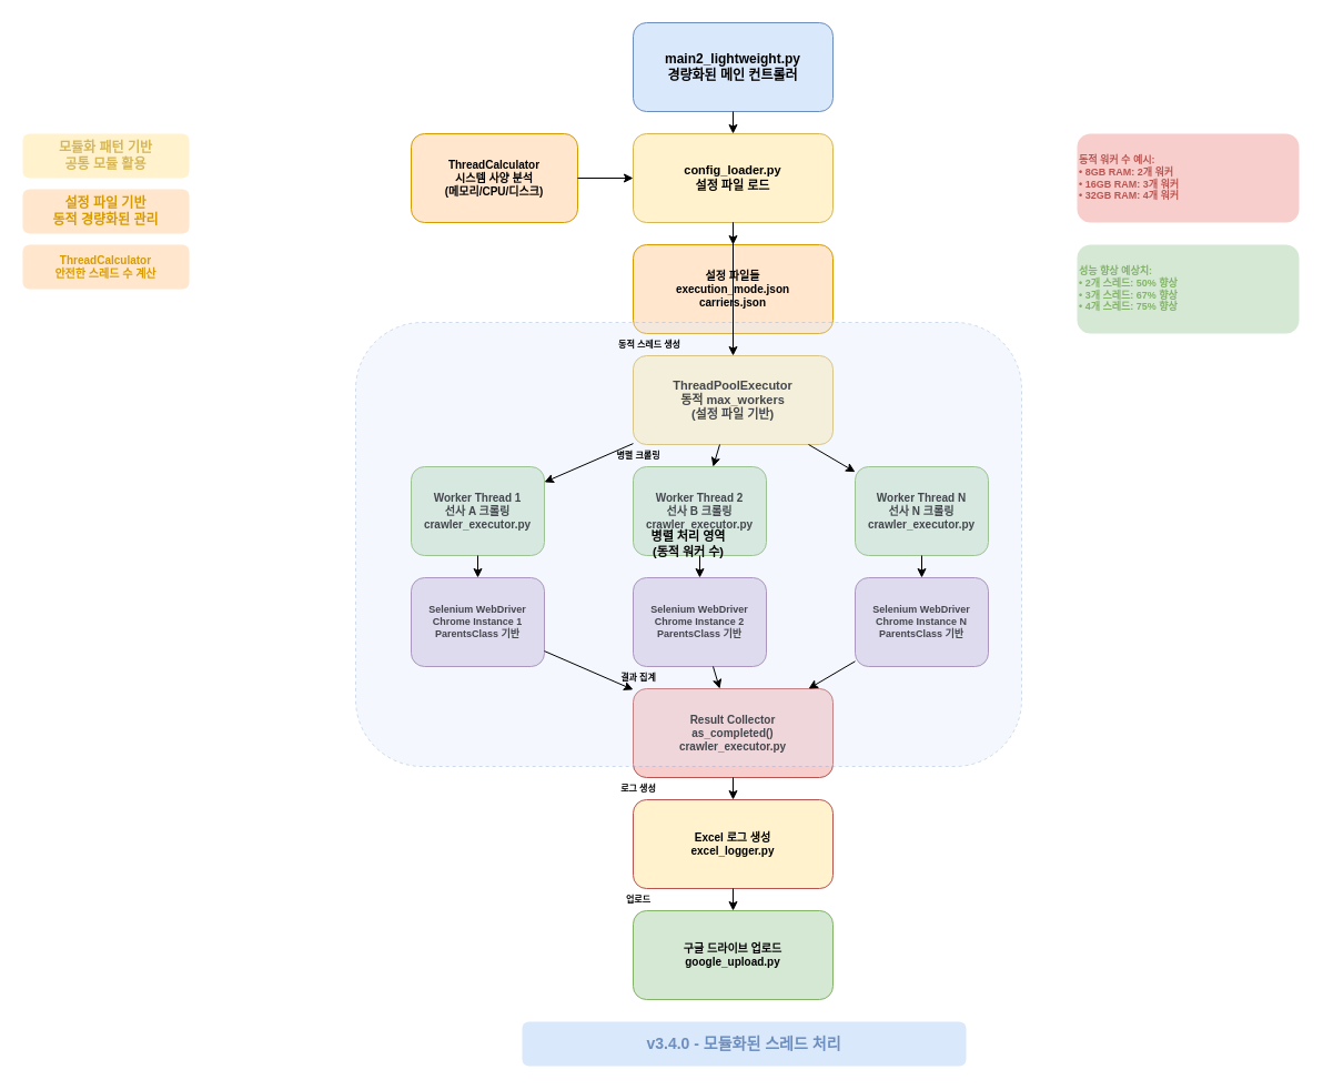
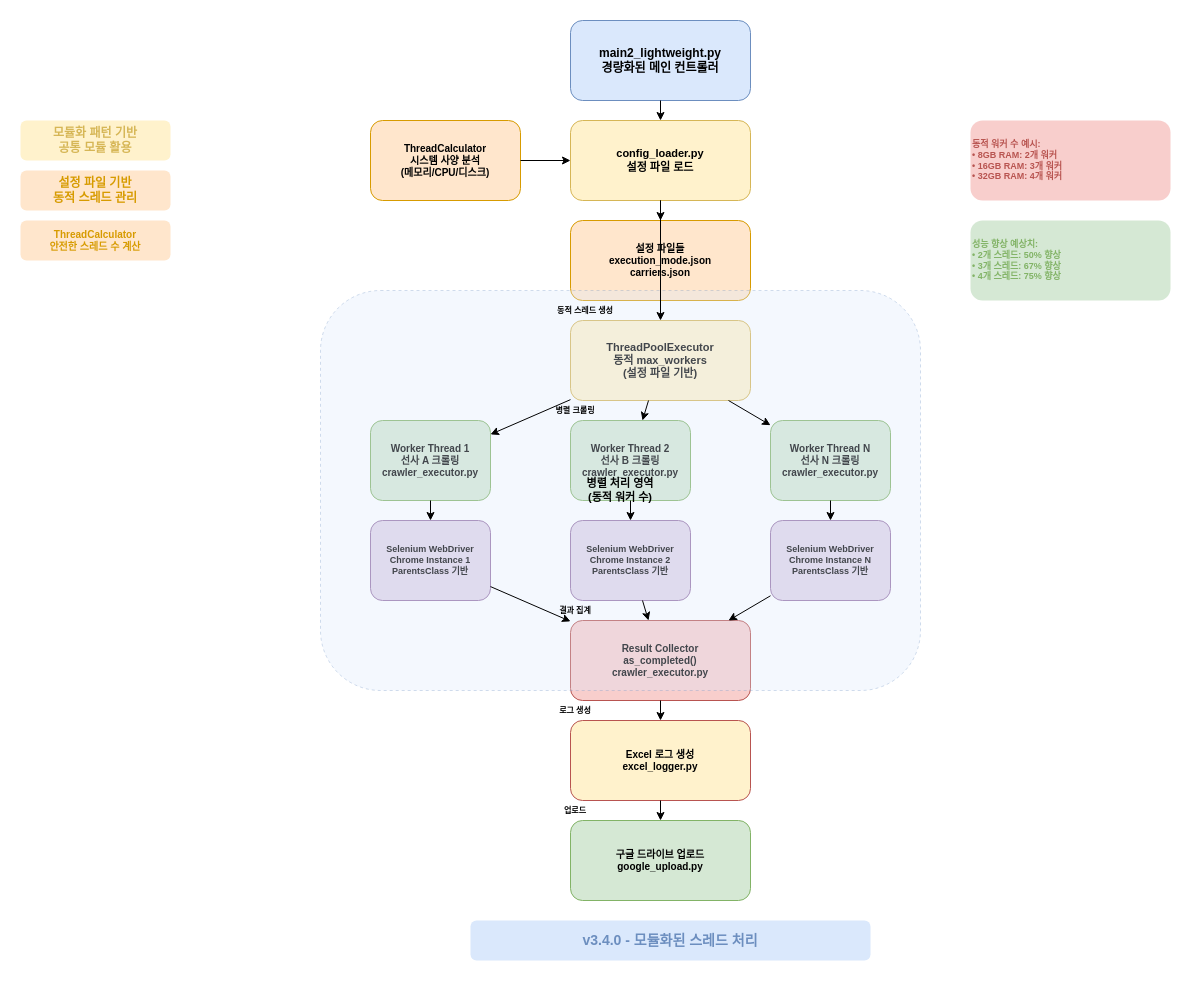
- <mxCell id="38" value="설정 파일 기반&#10;동적 경량화된 관리" style="text;html=1;strokeColor=none;fillColor=#ffe6cc;align=center;verticalAlign=middle;whiteSpace=wrap;rounded=1;fontSize=12;fontStyle=1;fontColor=#d79b00;" vertex="1" parent="1"><mxGeometry x="20" y="170" width="150" height="40" as="geometry" /></mxCell>
+ <mxCell id="38" value="설정 파일 기반&#10;동적 스레드 관리" style="text;html=1;strokeColor=none;fillColor=#ffe6cc;align=center;verticalAlign=middle;whiteSpace=wrap;rounded=1;fontSize=12;fontStyle=1;fontColor=#d79b00;" vertex="1" parent="1"><mxGeometry x="20" y="170" width="150" height="40" as="geometry" /></mxCell>
